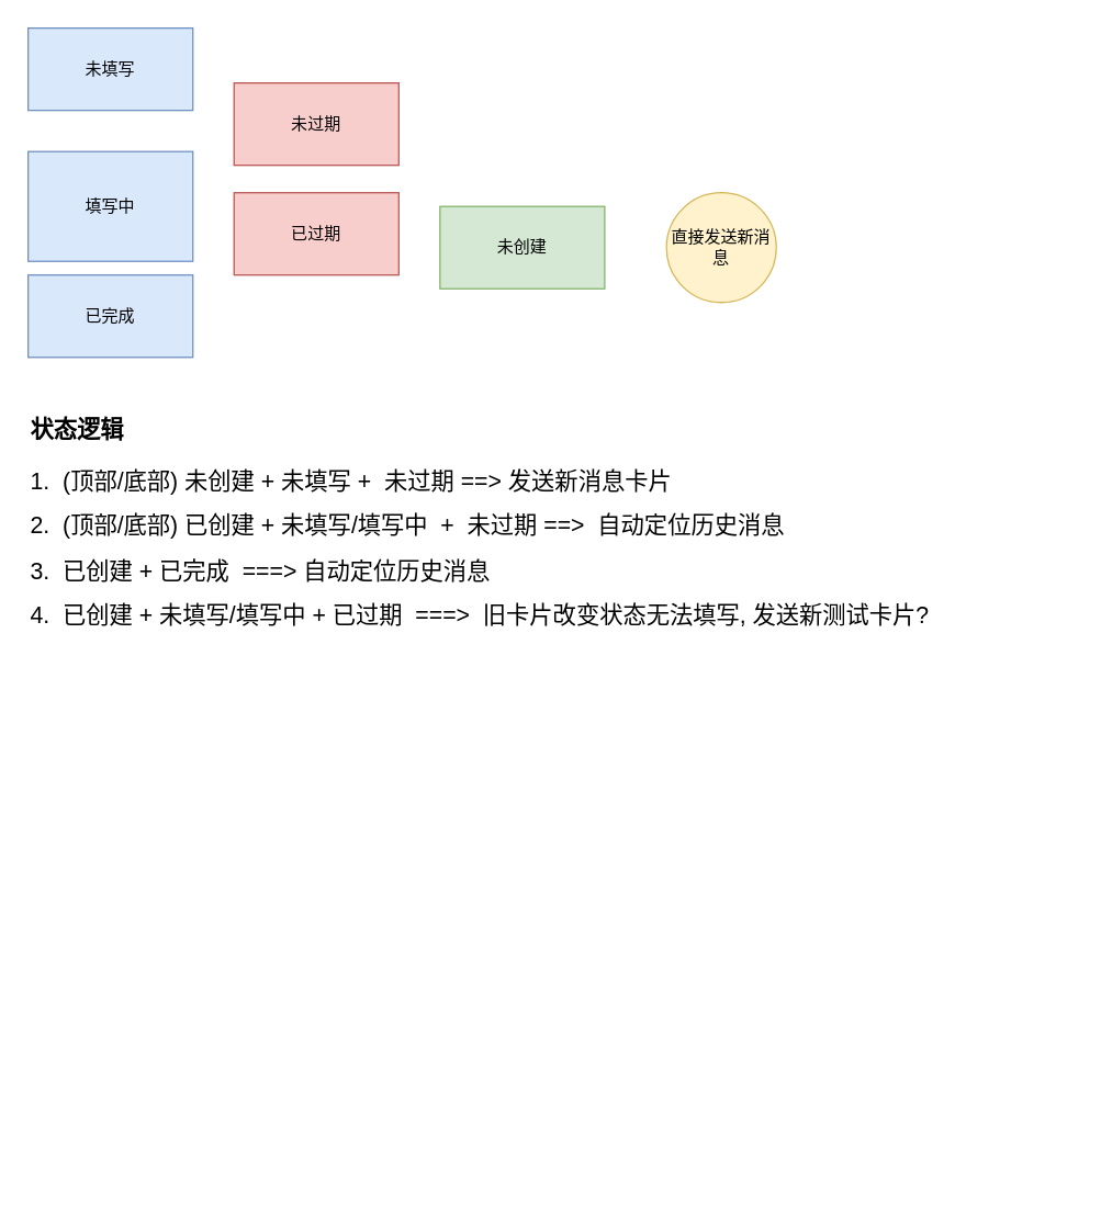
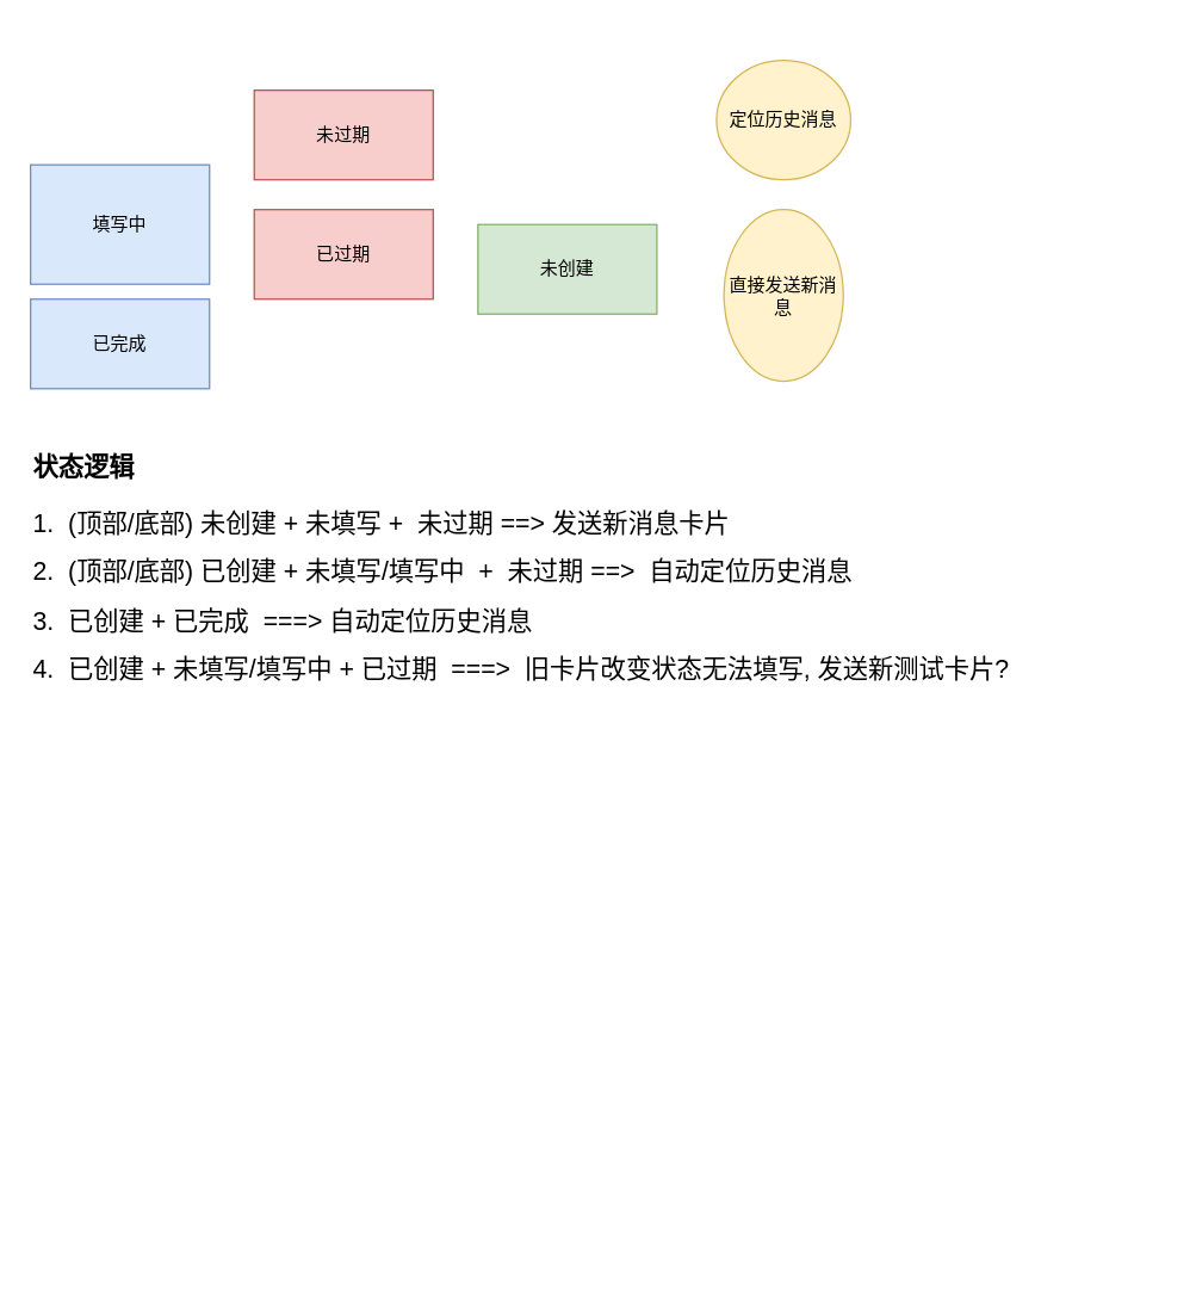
- <mxCell id="2" value="未填写" style="rounded=0;whiteSpace=wrap;html=1;fillColor=#dae8fc;strokeColor=#6c8ebf;" vertex="1" parent="1"><mxGeometry x="20" y="20" width="120" height="60" as="geometry" /></mxCell>
+ <mxCell id="9" value="定位历史消息" style="ellipse;whiteSpace=wrap;html=1;fillColor=#fff2cc;strokeColor=#d6b656;" vertex="1" parent="1"><mxGeometry x="480" y="40" width="90" height="80" as="geometry" /></mxCell>
- <mxCell id="8" value="直接发送新消息" style="ellipse;whiteSpace=wrap;html=1;fillColor=#fff2cc;strokeColor=#d6b656;rounded=0;" vertex="1" parent="1"><mxGeometry x="485" y="140" width="80" height="80" as="geometry" /></mxCell>
+ <mxCell id="8" value="直接发送新消息" style="ellipse;whiteSpace=wrap;html=1;fillColor=#fff2cc;strokeColor=#d6b656;rounded=0;" vertex="1" parent="1"><mxGeometry x="485" y="140" width="80" height="115" as="geometry" /></mxCell>
